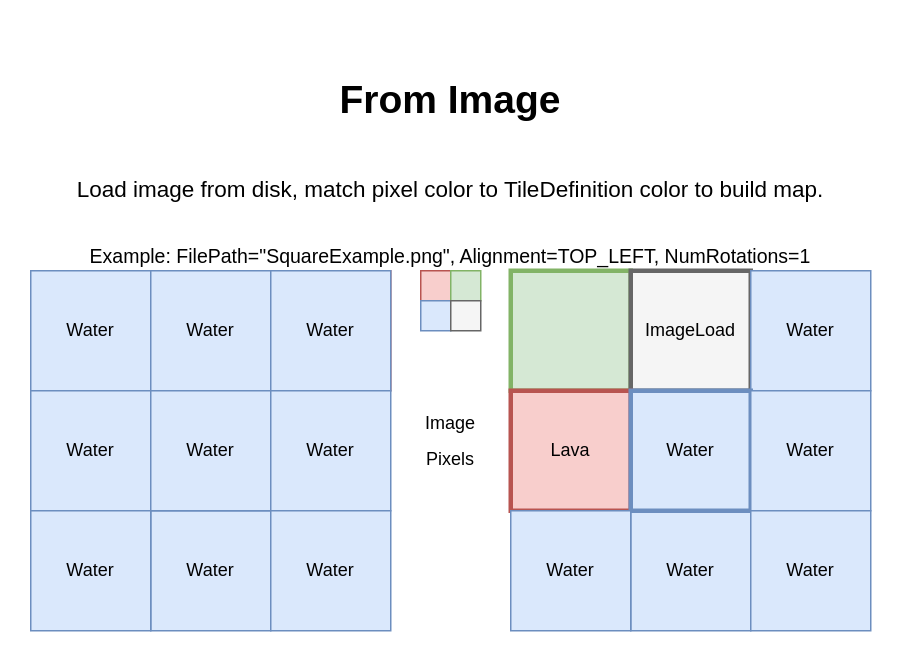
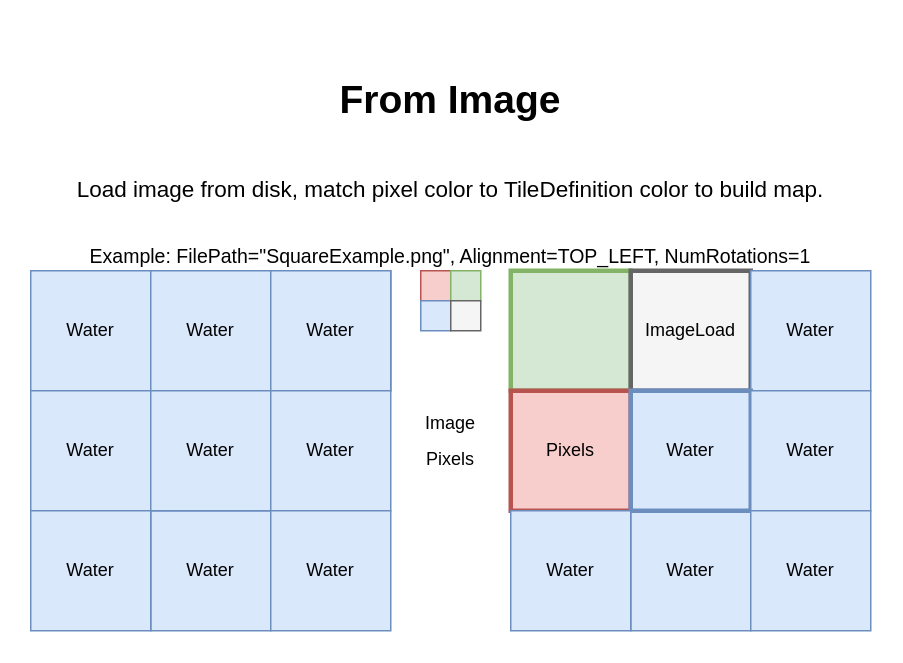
- <mxCell id="18" value="Lava" style="text;html=1;strokeColor=none;fillColor=none;align=center;verticalAlign=middle;whiteSpace=wrap;rounded=0;" vertex="1" parent="1"><mxGeometry x="360" y="280" width="40" height="40" as="geometry" /></mxCell>
+ <mxCell id="18" value="Pixels" style="text;html=1;strokeColor=none;fillColor=none;align=center;verticalAlign=middle;whiteSpace=wrap;rounded=0;" vertex="1" parent="1"><mxGeometry x="360" y="280" width="40" height="40" as="geometry" /></mxCell>
